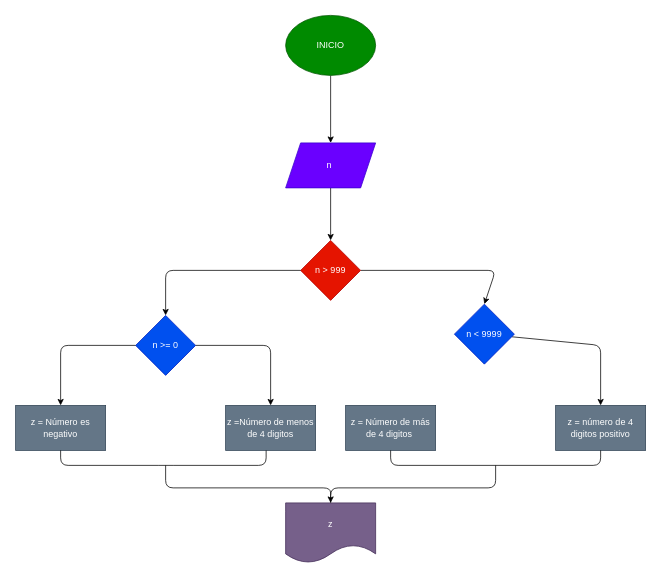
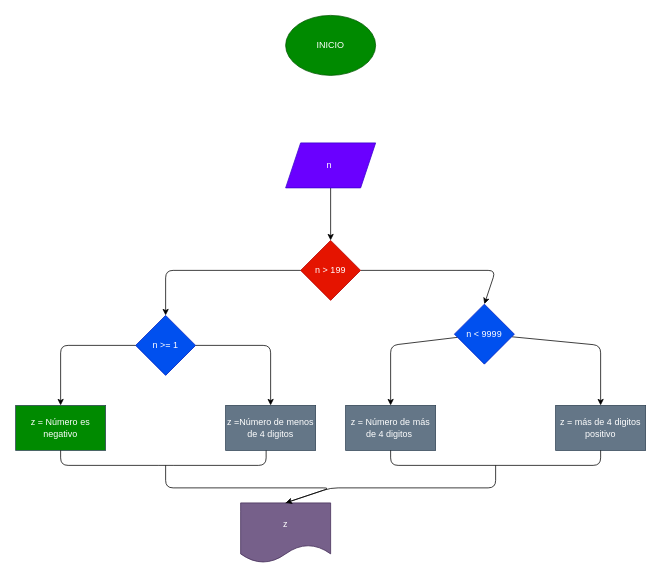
- <mxCell id="2" value="" style="edgeStyle=none;html=1;" edge="1" parent="1" source="3" target="5"><mxGeometry relative="1" as="geometry" /></mxCell>
- <mxCell id="7" value="n &amp;gt; 999" style="rhombus;whiteSpace=wrap;html=1;shadow=0;fillColor=#e51400;fontColor=#ffffff;strokeColor=#B20000;" vertex="1" parent="1"><mxGeometry x="400" y="320" width="80" height="80" as="geometry" /></mxCell>
+ <mxCell id="7" value="n &amp;gt; 199" style="rhombus;whiteSpace=wrap;html=1;shadow=0;fillColor=#e51400;fontColor=#ffffff;strokeColor=#B20000;" vertex="1" parent="1"><mxGeometry x="400" y="320" width="80" height="80" as="geometry" /></mxCell>
+ <mxCell id="9" value="" style="edgeStyle=none;html=1;entryX=0.5;entryY=0;entryDx=0;entryDy=0;" edge="1" parent="1" source="10" target="12"><mxGeometry relative="1" as="geometry"><Array as="points"><mxPoint x="520" y="460" /></Array></mxGeometry></mxCell>
- <mxCell id="17" value="n &amp;gt;= 0" style="rhombus;whiteSpace=wrap;html=1;shadow=0;strokeColor=#001DBC;fillColor=#0050ef;fontColor=#ffffff;" vertex="1" parent="1"><mxGeometry x="180" y="420" width="80" height="80" as="geometry" /></mxCell>
+ <mxCell id="17" value="n &amp;gt;= 1" style="rhombus;whiteSpace=wrap;html=1;shadow=0;strokeColor=#001DBC;fillColor=#0050ef;fontColor=#ffffff;" vertex="1" parent="1"><mxGeometry x="180" y="420" width="80" height="80" as="geometry" /></mxCell>
- <mxCell id="13" value="z = Número es negativo" style="whiteSpace=wrap;html=1;shadow=0;fillColor=#647687;fontColor=#ffffff;strokeColor=#314354;" vertex="1" parent="1"><mxGeometry x="20" y="540" width="120" height="60" as="geometry" /></mxCell>
+ <mxCell id="13" value="z = Número es negativo" style="whiteSpace=wrap;html=1;shadow=0;fillColor=#008a00;fontColor=#ffffff;strokeColor=#314354;" vertex="1" parent="1"><mxGeometry x="20" y="540" width="120" height="60" as="geometry" /></mxCell>
- <mxCell id="11" value="z = número de 4 digitos positivo" style="whiteSpace=wrap;html=1;shadow=0;fillColor=#647687;fontColor=#ffffff;strokeColor=#314354;" vertex="1" parent="1"><mxGeometry x="740" y="540" width="120" height="60" as="geometry" /></mxCell>
+ <mxCell id="11" value="z = más de 4 digitos positivo" style="whiteSpace=wrap;html=1;shadow=0;fillColor=#647687;fontColor=#ffffff;strokeColor=#314354;" vertex="1" parent="1"><mxGeometry x="740" y="540" width="120" height="60" as="geometry" /></mxCell>
- <mxCell id="14" value="z" style="shape=document;whiteSpace=wrap;html=1;boundedLbl=1;shadow=0;fillColor=#76608a;fontColor=#ffffff;strokeColor=#432D57;" vertex="1" parent="1"><mxGeometry x="380" y="670" width="120" height="80" as="geometry" /></mxCell>
+ <mxCell id="14" value="z" style="shape=document;whiteSpace=wrap;html=1;boundedLbl=1;shadow=0;fillColor=#76608a;fontColor=#ffffff;strokeColor=#432D57;" vertex="1" parent="1"><mxGeometry x="320" y="670" width="120" height="80" as="geometry" /></mxCell>
